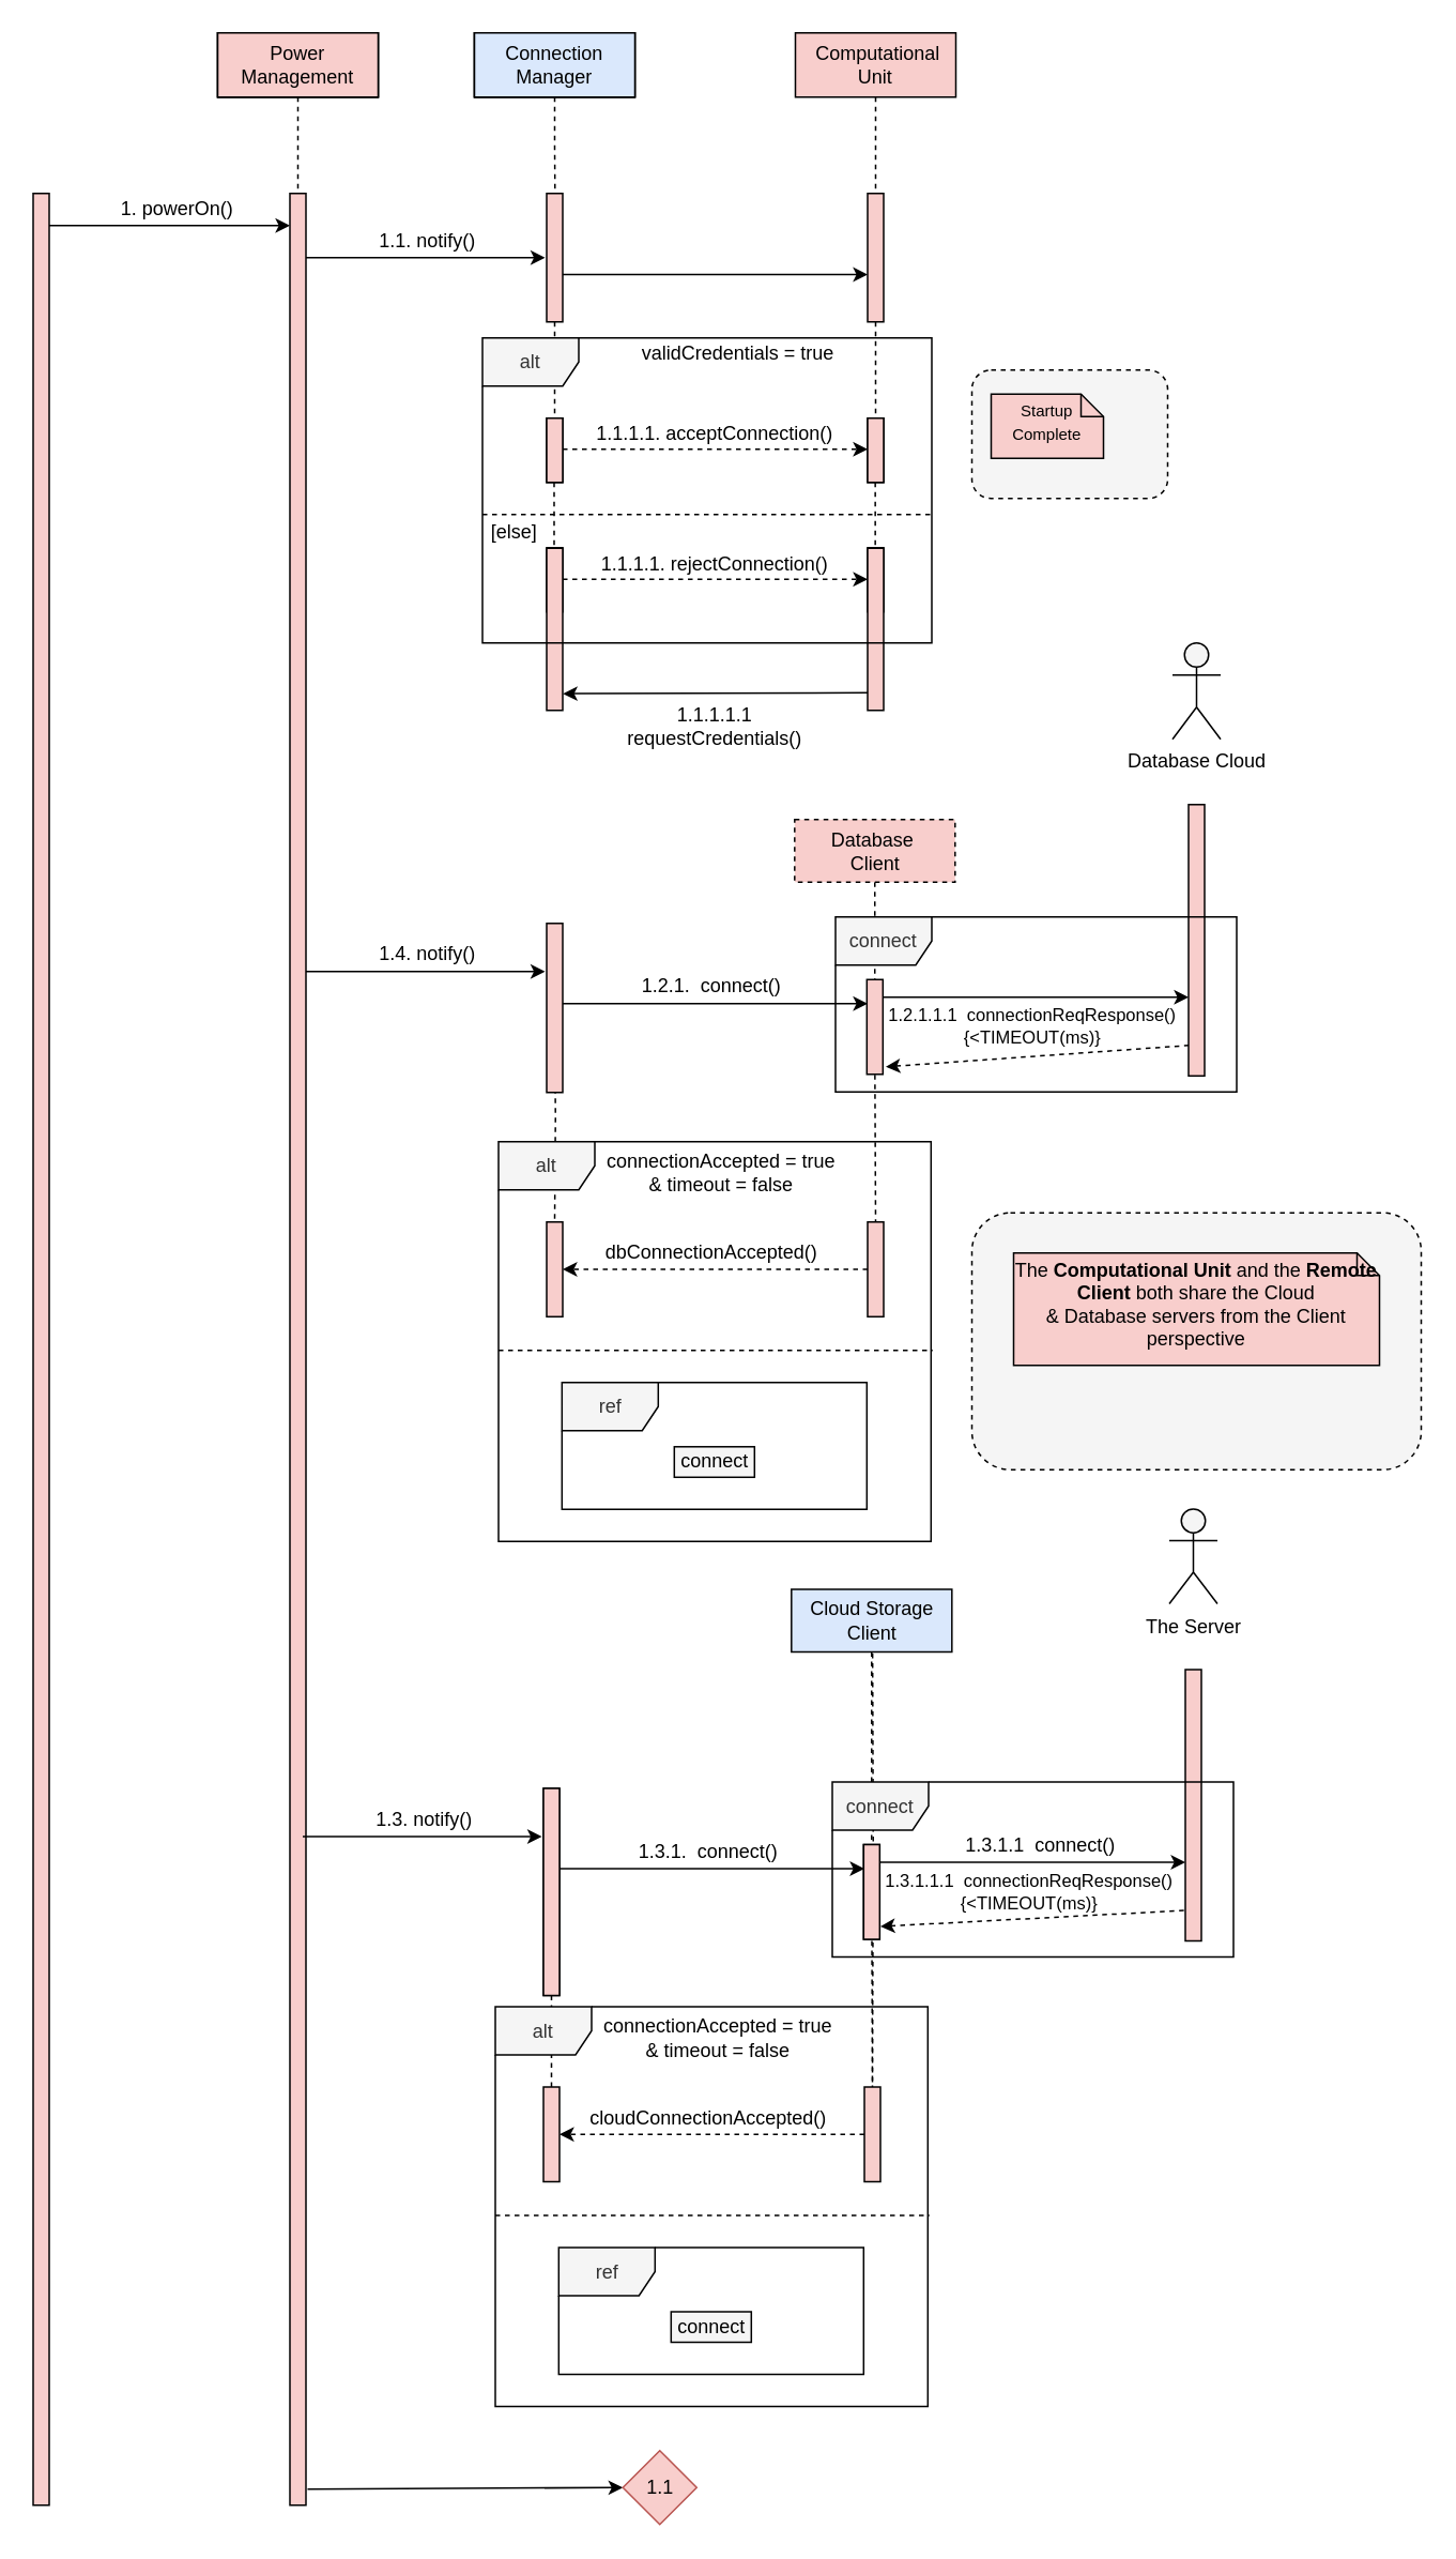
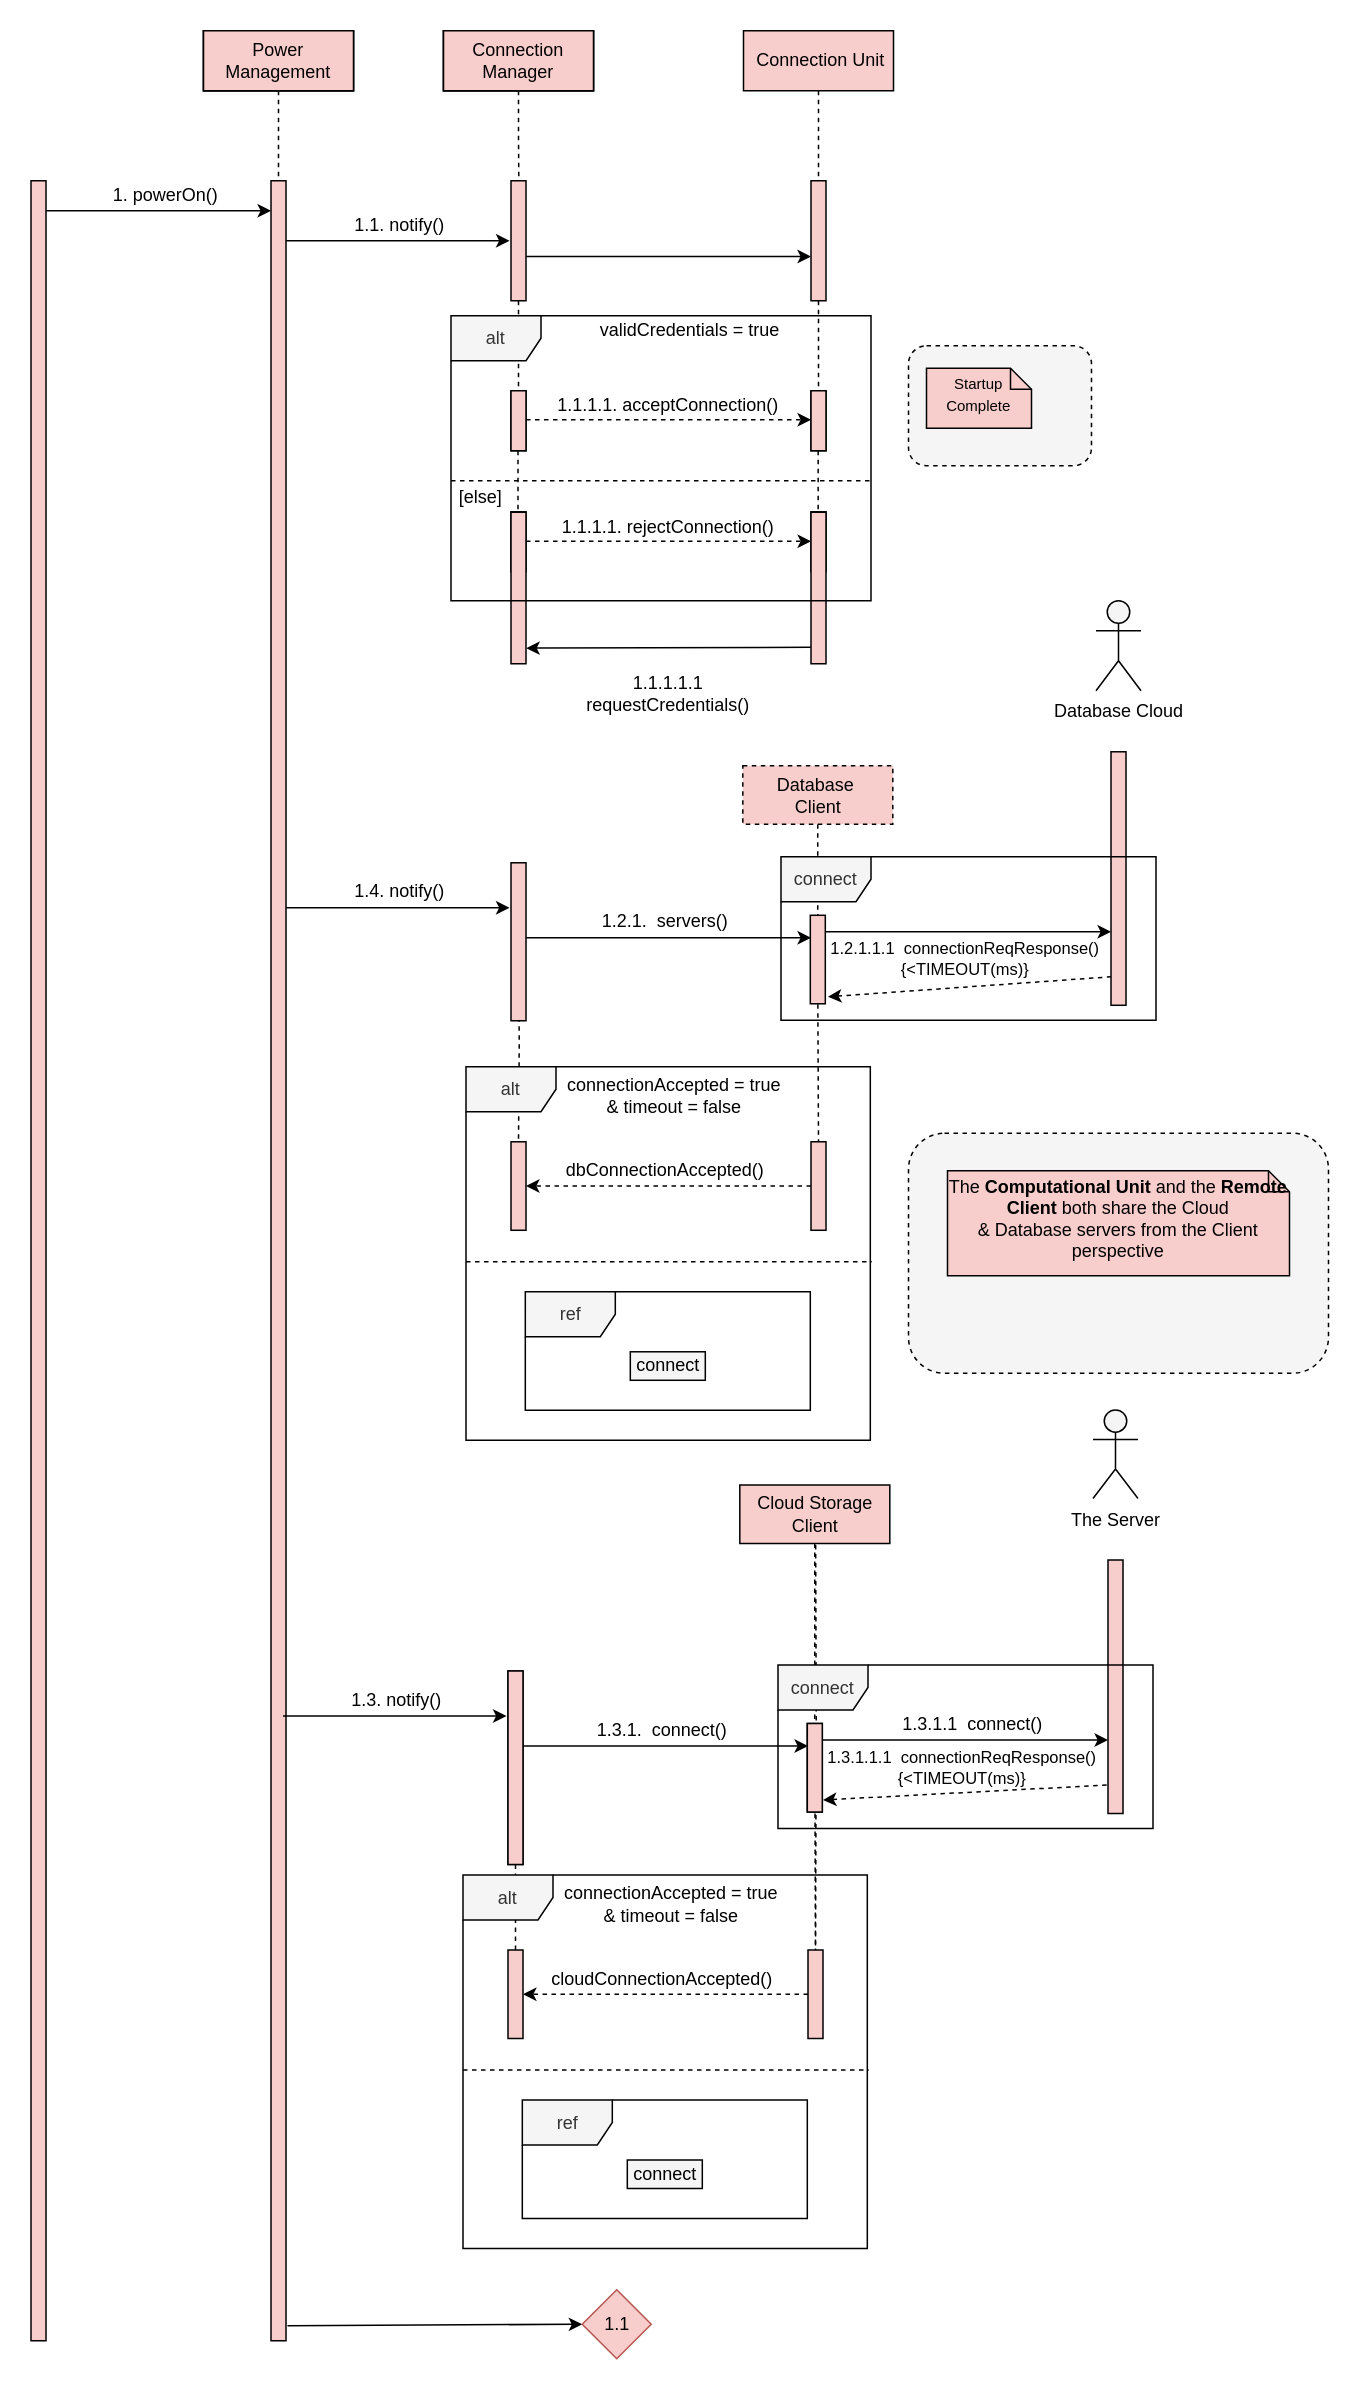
- <mxCell id="15" value="Connection Manager" style="rounded=0;whiteSpace=wrap;html=1;fillColor=#dae8fc;" parent="1" vertex="1"><mxGeometry x="295" y="20" width="100" height="40" as="geometry" /></mxCell>
+ <mxCell id="15" value="Connection Manager" style="rounded=0;whiteSpace=wrap;html=1;fillColor=#f8cecc;" parent="1" vertex="1"><mxGeometry x="295" y="20" width="100" height="40" as="geometry" /></mxCell>
- <mxCell id="20" value="&amp;nbsp;Computational Unit" style="rounded=0;whiteSpace=wrap;html=1;fillColor=#f8cecc;" parent="1" vertex="1"><mxGeometry x="495" y="20" width="100" height="40" as="geometry" /></mxCell>
+ <mxCell id="20" value="&amp;nbsp;Connection Unit" style="rounded=0;whiteSpace=wrap;html=1;fillColor=#f8cecc;" parent="1" vertex="1"><mxGeometry x="495" y="20" width="100" height="40" as="geometry" /></mxCell>
- <mxCell id="44" value="1.1.1.1.1 requestCredentials()" style="text;html=1;strokeColor=none;fillColor=none;align=center;verticalAlign=middle;whiteSpace=wrap;rounded=0;" parent="1" vertex="1"><mxGeometry x="370" y="442" width="150" height="20" as="geometry" /></mxCell>
+ <mxCell id="44" value="1.1.1.1.1 requestCredentials()" style="text;html=1;strokeColor=none;fillColor=none;align=center;verticalAlign=middle;whiteSpace=wrap;rounded=0;" parent="1" vertex="1"><mxGeometry x="370" y="452" width="150" height="20" as="geometry" /></mxCell>
- <mxCell id="54" value="1.2.1.&amp;nbsp; connect()" style="text;html=1;strokeColor=none;fillColor=none;align=center;verticalAlign=middle;whiteSpace=wrap;rounded=0;" parent="1" vertex="1"><mxGeometry x="362.5" y="604.69" width="160" height="19" as="geometry" /></mxCell>
+ <mxCell id="54" value="1.2.1.&amp;nbsp; servers()" style="text;html=1;strokeColor=none;fillColor=none;align=center;verticalAlign=middle;whiteSpace=wrap;rounded=0;" parent="1" vertex="1"><mxGeometry x="362.5" y="604.69" width="160" height="19" as="geometry" /></mxCell>
- <mxCell id="95" value="Cloud Storage&lt;br&gt;Client" style="rounded=0;whiteSpace=wrap;html=1;fillColor=#dae8fc;" parent="1" vertex="1"><mxGeometry x="492.54" y="989.5" width="100" height="39" as="geometry" /></mxCell>
+ <mxCell id="95" value="Cloud Storage&lt;br&gt;Client" style="rounded=0;whiteSpace=wrap;html=1;fillColor=#f8cecc;" parent="1" vertex="1"><mxGeometry x="492.54" y="989.5" width="100" height="39" as="geometry" /></mxCell>
